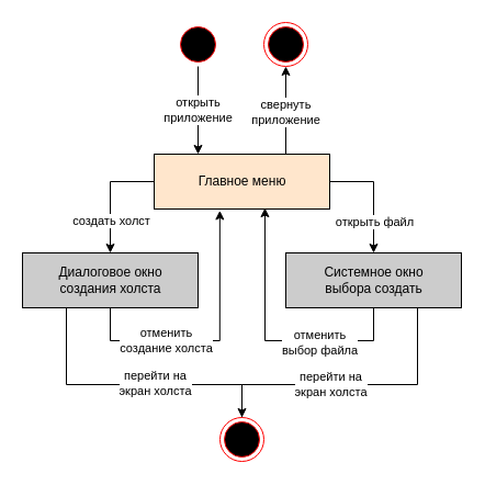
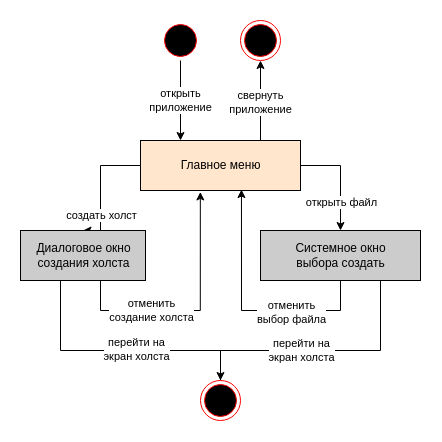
- <mxCell id="16" value="Диалоговое окно&lt;br&gt;создания холста" style="html=1;fillColor=#CCCCCC;" parent="1" vertex="1"><mxGeometry x="20" y="230" width="160" height="50" as="geometry" /></mxCell>
+ <mxCell id="16" value="Диалоговое окно&lt;br&gt;создания холста" style="html=1;fillColor=#CCCCCC;" parent="1" vertex="1"><mxGeometry x="20" y="230" width="125" height="50" as="geometry" /></mxCell>
